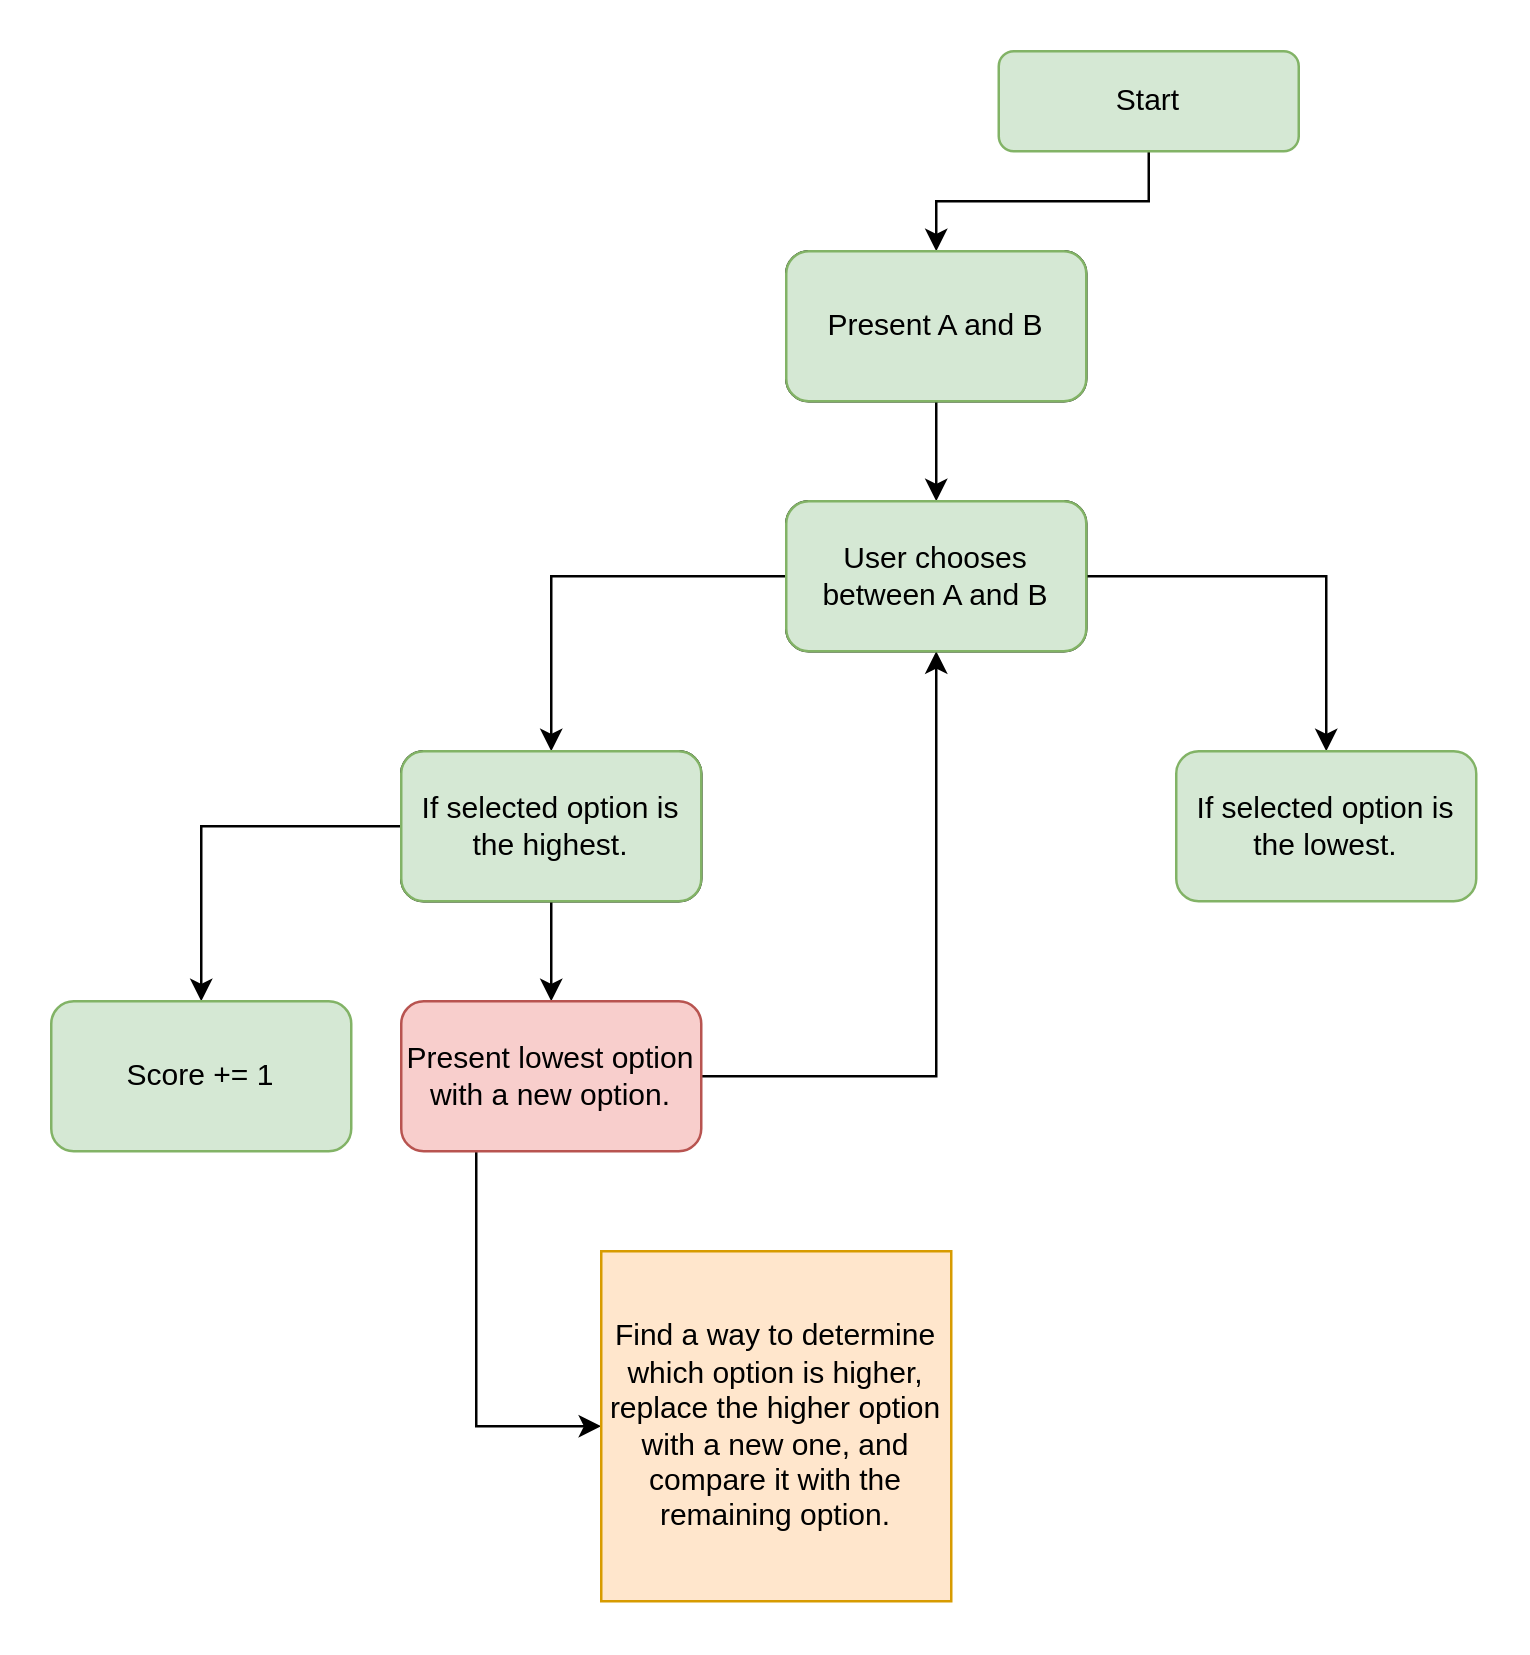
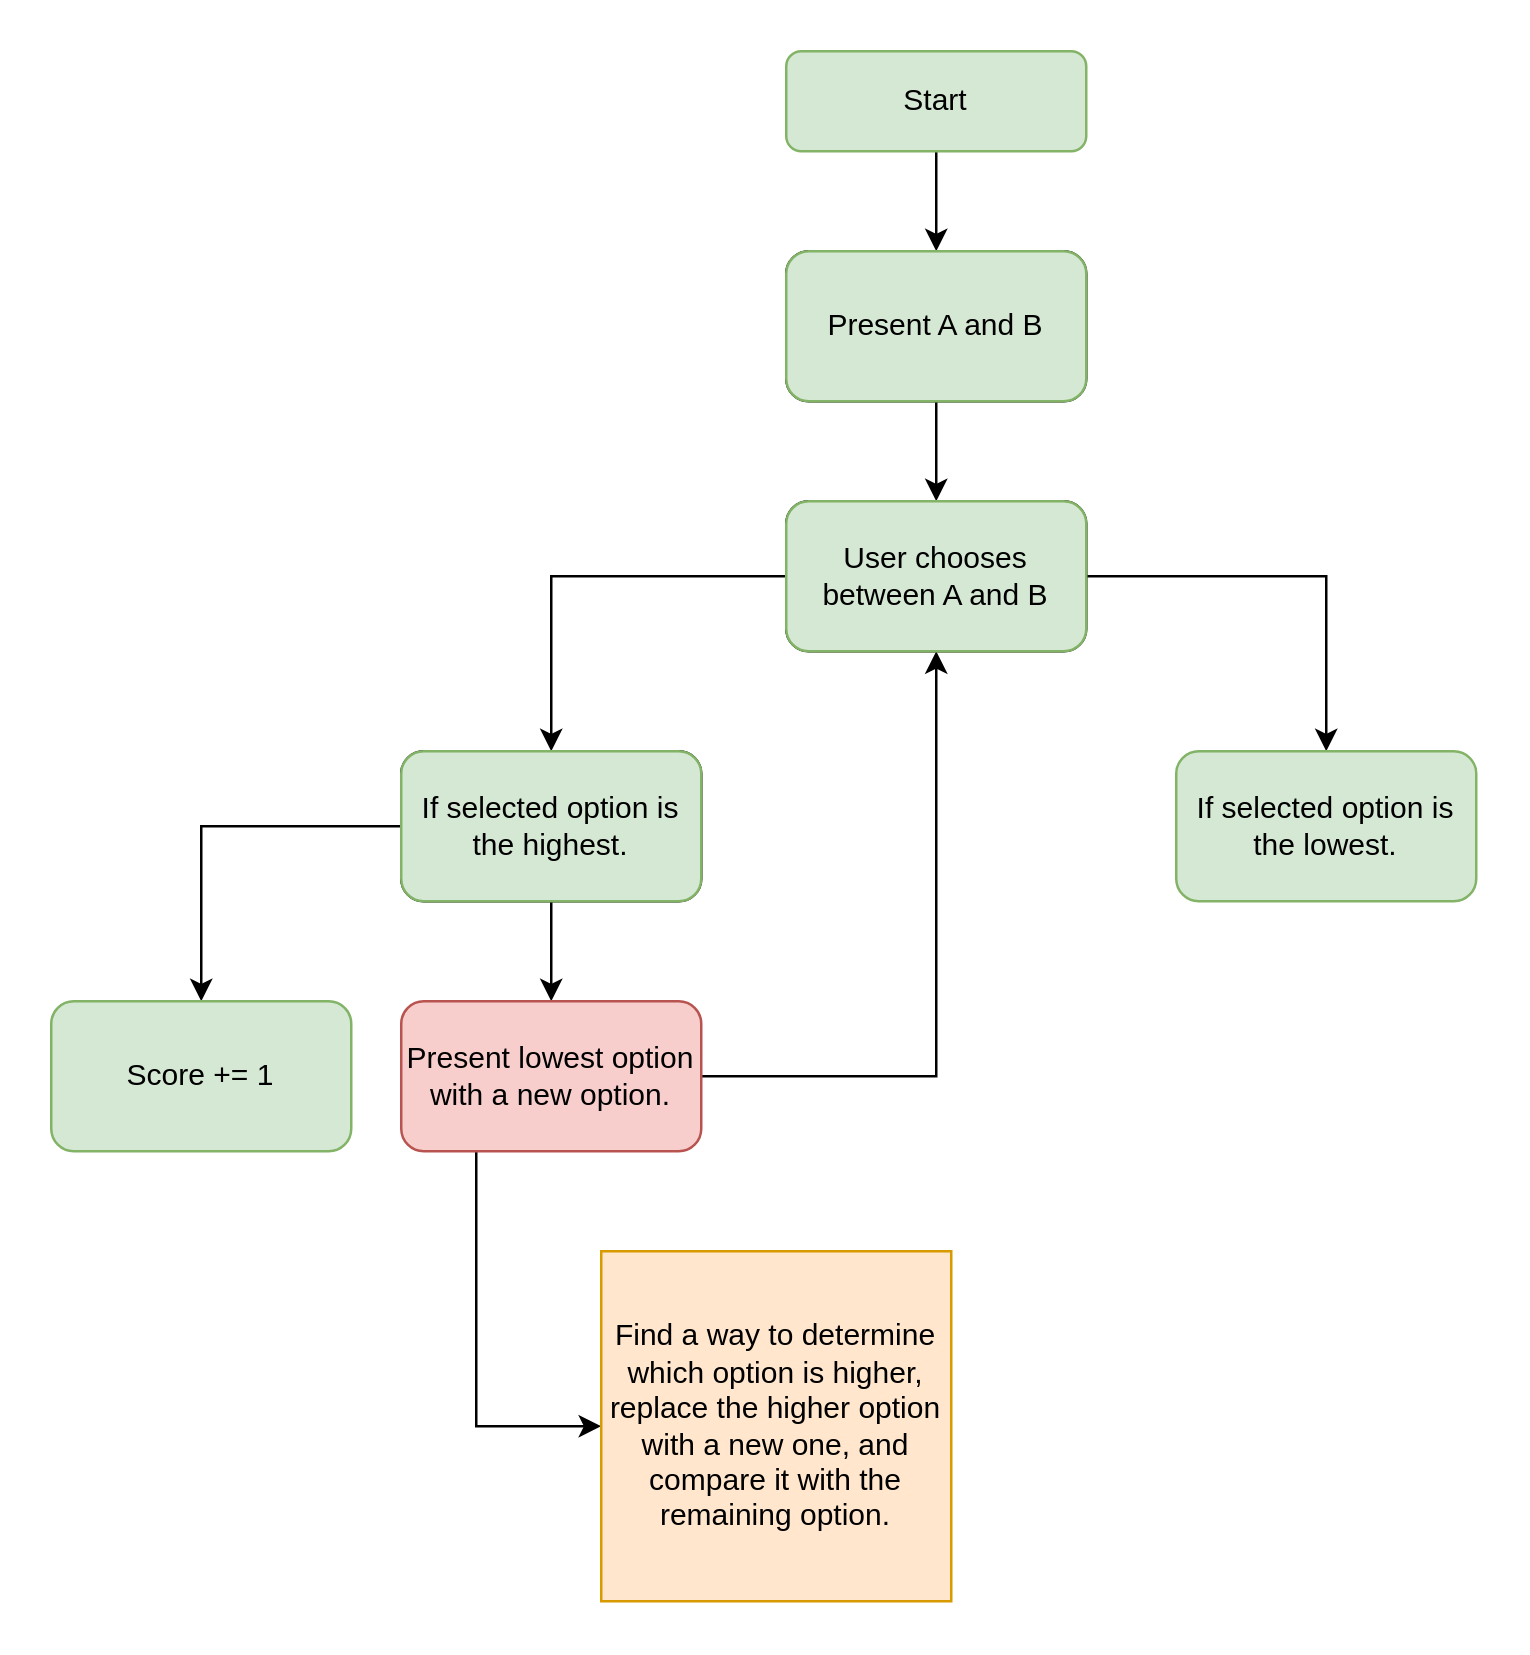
- <mxCell id="3" value="Start" style="rounded=1;whiteSpace=wrap;html=1;fontSize=12;glass=0;strokeWidth=1;shadow=0;fillColor=#d5e8d4;strokeColor=#82b366;" parent="1" vertex="1"><mxGeometry x="399" y="20" width="120" height="40" as="geometry" /></mxCell>
+ <mxCell id="3" value="Start" style="rounded=1;whiteSpace=wrap;html=1;fontSize=12;glass=0;strokeWidth=1;shadow=0;fillColor=#d5e8d4;strokeColor=#82b366;" parent="1" vertex="1"><mxGeometry x="314" y="20" width="120" height="40" as="geometry" /></mxCell>
